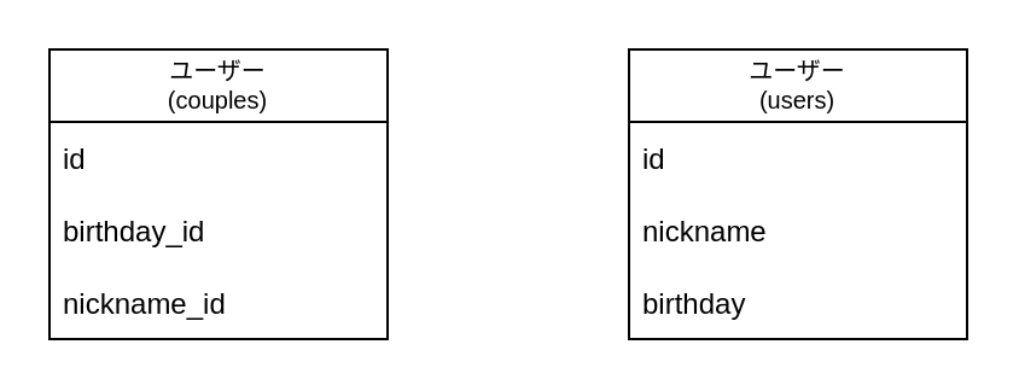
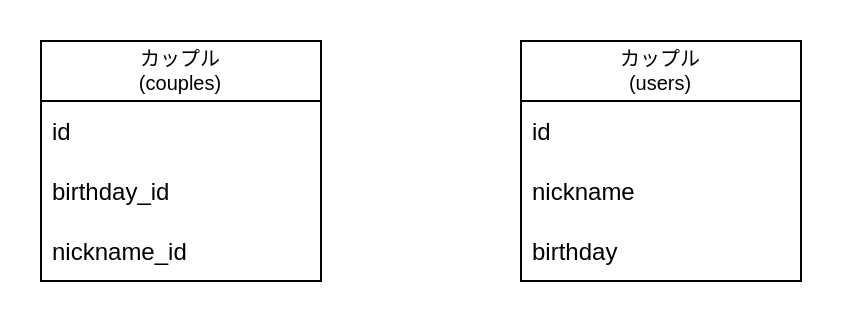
- <mxCell id="2" value="ユーザー&#10;(couples)" style="swimlane;fontStyle=0;childLayout=stackLayout;horizontal=1;startSize=30;horizontalStack=0;resizeParent=1;resizeParentMax=0;resizeLast=0;collapsible=1;marginBottom=0;fontSize=10;" vertex="1" parent="1"><mxGeometry x="20" y="20" width="140" height="120" as="geometry" /></mxCell>
+ <mxCell id="2" value="カップル&#10;(couples)" style="swimlane;fontStyle=0;childLayout=stackLayout;horizontal=1;startSize=30;horizontalStack=0;resizeParent=1;resizeParentMax=0;resizeLast=0;collapsible=1;marginBottom=0;fontSize=10;" vertex="1" parent="1"><mxGeometry x="20" y="20" width="140" height="120" as="geometry" /></mxCell>
- <mxCell id="6" value="ユーザー&#10;(users)" style="swimlane;fontStyle=0;childLayout=stackLayout;horizontal=1;startSize=30;horizontalStack=0;resizeParent=1;resizeParentMax=0;resizeLast=0;collapsible=1;marginBottom=0;fontSize=10;" vertex="1" parent="1"><mxGeometry x="260" y="20" width="140" height="120" as="geometry" /></mxCell>
+ <mxCell id="6" value="カップル&#10;(users)" style="swimlane;fontStyle=0;childLayout=stackLayout;horizontal=1;startSize=30;horizontalStack=0;resizeParent=1;resizeParentMax=0;resizeLast=0;collapsible=1;marginBottom=0;fontSize=10;" vertex="1" parent="1"><mxGeometry x="260" y="20" width="140" height="120" as="geometry" /></mxCell>
